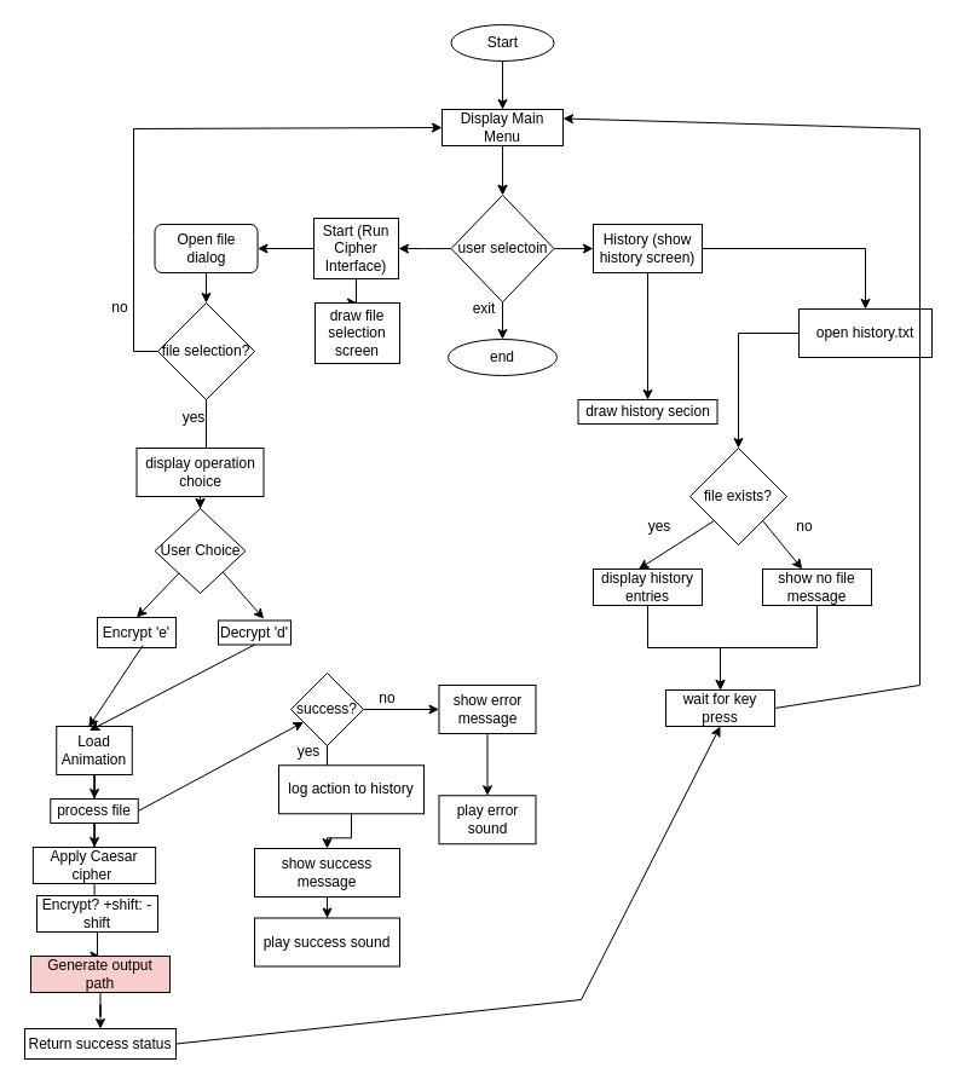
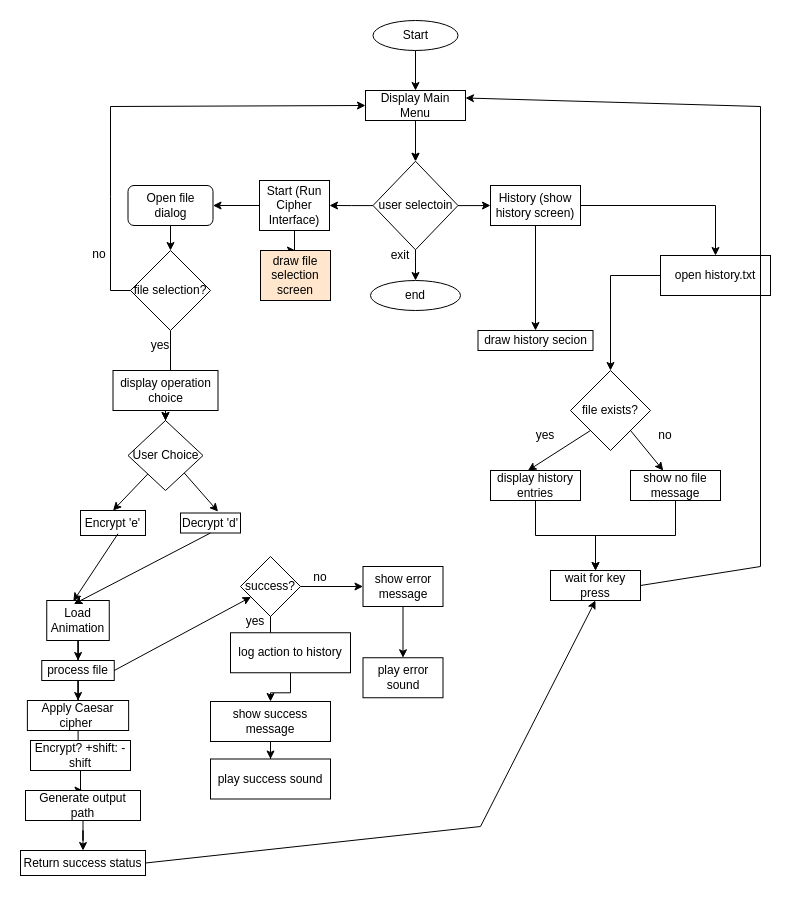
- <mxCell id="54" value="draw file selection screen" style="rounded=0;whiteSpace=wrap;html=1;" vertex="1" parent="1"><mxGeometry x="260" y="250" width="70" height="50" as="geometry" /></mxCell>
+ <mxCell id="54" value="draw file selection screen" style="rounded=0;whiteSpace=wrap;html=1;fillColor=#ffe6cc;" vertex="1" parent="1"><mxGeometry x="260" y="250" width="70" height="50" as="geometry" /></mxCell>
- <mxCell id="38" value="Generate output path" style="whiteSpace=wrap;html=1;rounded=0;fillColor=#f8cecc;" parent="1" vertex="1"><mxGeometry x="25" y="790" width="115" height="30" as="geometry" /></mxCell>
+ <mxCell id="38" value="Generate output path" style="whiteSpace=wrap;html=1;rounded=0;" parent="1" vertex="1"><mxGeometry x="25" y="790" width="115" height="30" as="geometry" /></mxCell>
